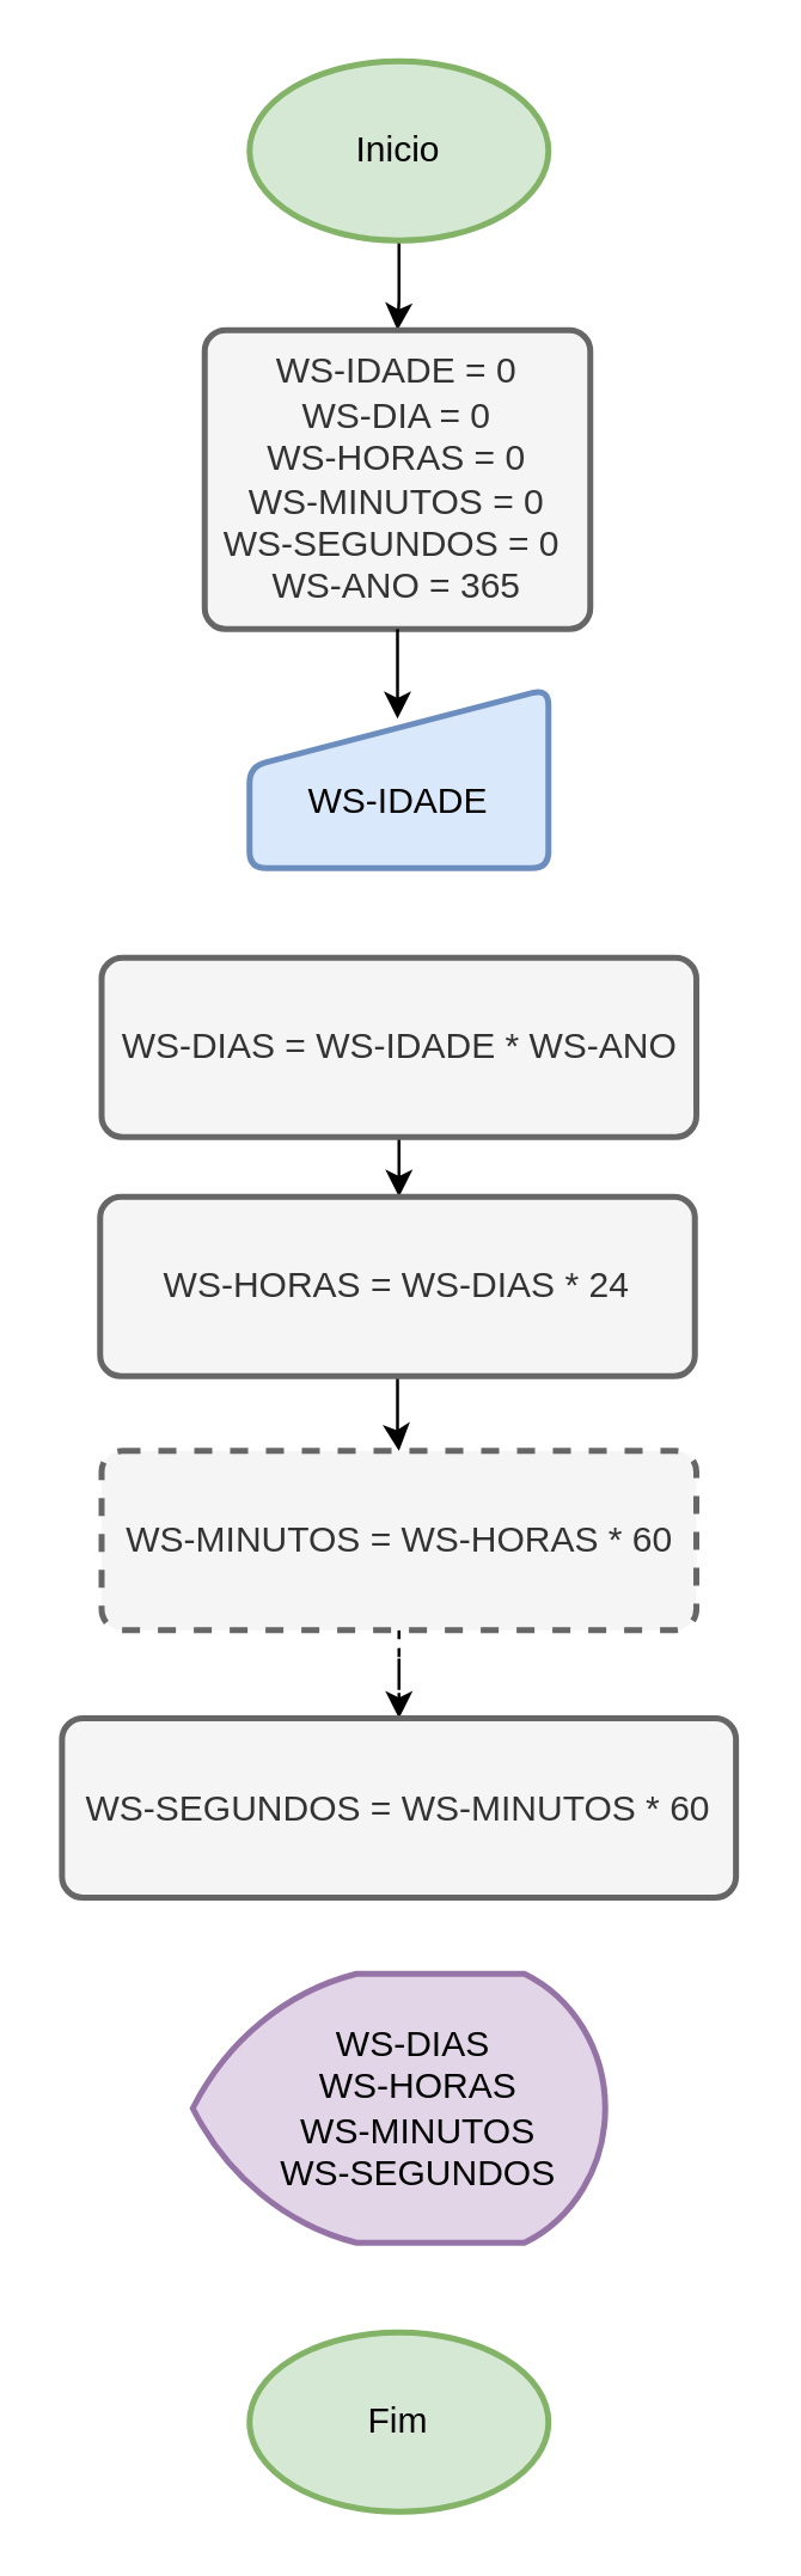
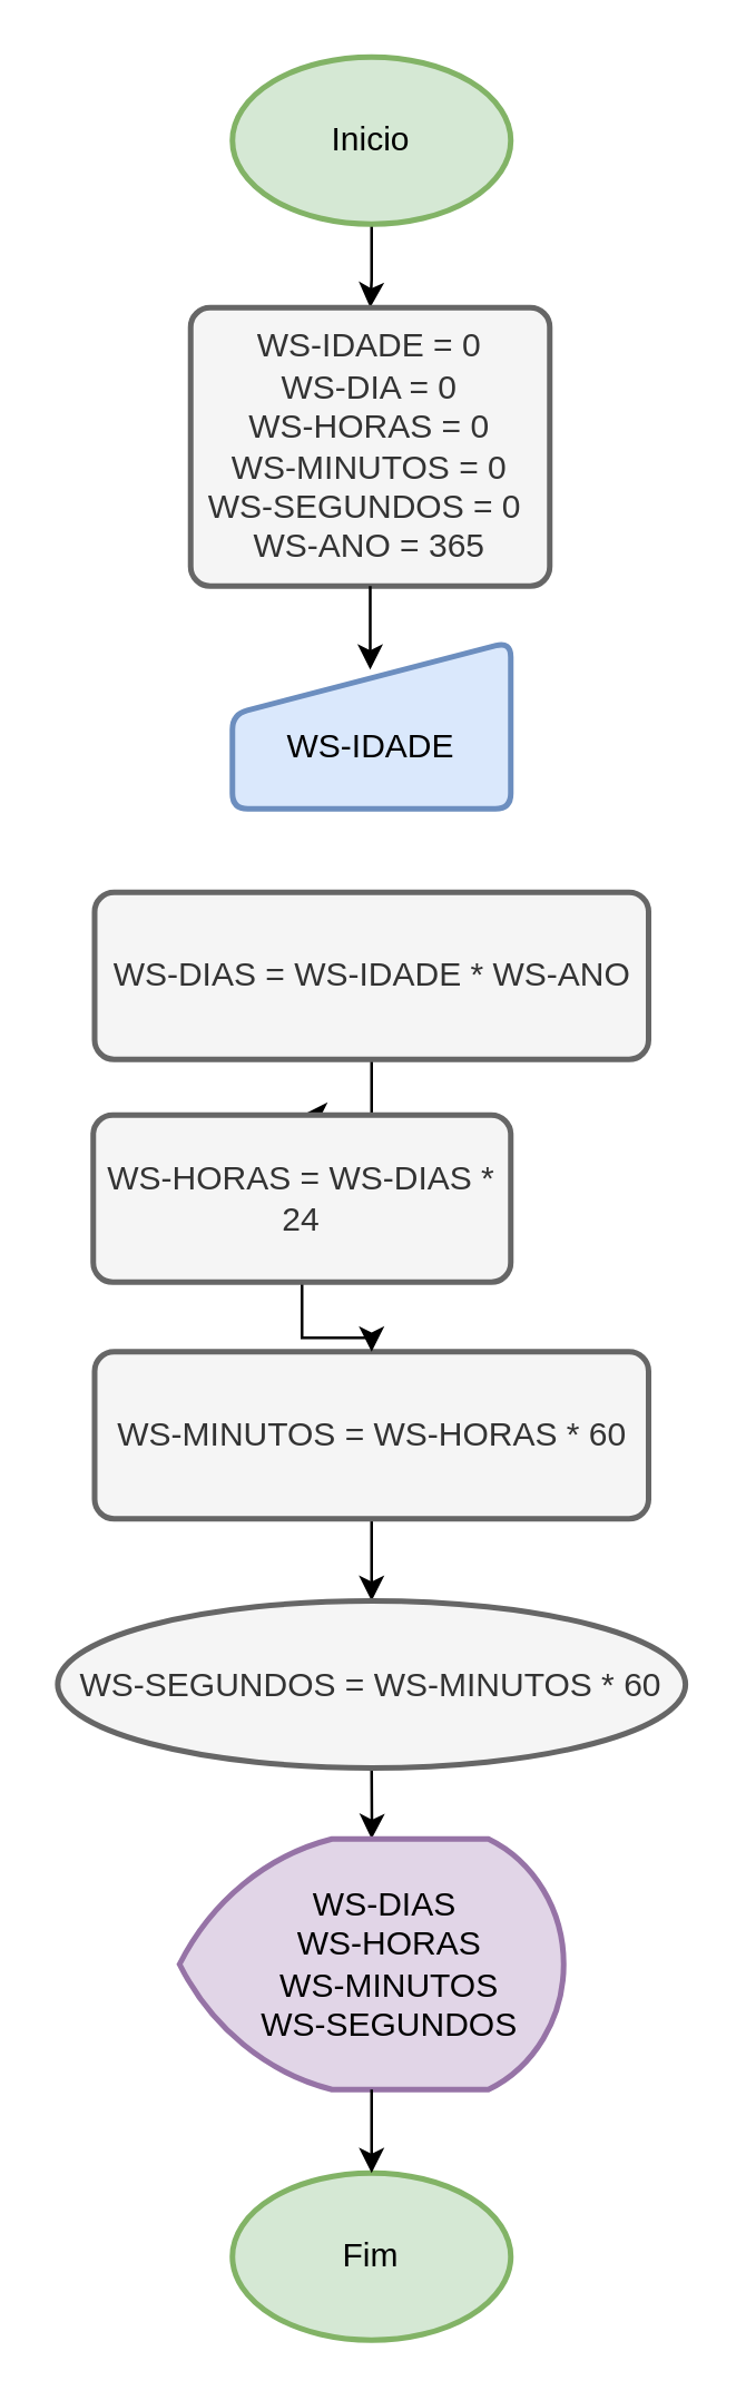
- <mxCell id="12" value="WS-HORAS = WS-DIAS * 24" style="rounded=1;whiteSpace=wrap;html=1;absoluteArcSize=1;arcSize=14;strokeWidth=2;fillColor=#f5f5f5;fontColor=#333333;strokeColor=#666666;" vertex="1" parent="1"><mxGeometry x="33" y="400" width="199" height="60" as="geometry" /></mxCell>
+ <mxCell id="12" value="WS-HORAS = WS-DIAS * 24" style="rounded=1;whiteSpace=wrap;html=1;absoluteArcSize=1;arcSize=14;strokeWidth=2;fillColor=#f5f5f5;fontColor=#333333;strokeColor=#666666;" vertex="1" parent="1"><mxGeometry x="33" y="400" width="150" height="60" as="geometry" /></mxCell>
- <mxCell id="10" value="WS-MINUTOS = WS-HORAS * 60" style="rounded=1;whiteSpace=wrap;html=1;absoluteArcSize=1;arcSize=14;strokeWidth=2;fillColor=#f5f5f5;fontColor=#333333;strokeColor=#666666;dashed=1;" vertex="1" parent="1"><mxGeometry x="33.5" y="485" width="199" height="60" as="geometry" /></mxCell>
+ <mxCell id="10" value="WS-MINUTOS = WS-HORAS * 60" style="rounded=1;whiteSpace=wrap;html=1;absoluteArcSize=1;arcSize=14;strokeWidth=2;fillColor=#f5f5f5;fontColor=#333333;strokeColor=#666666;" vertex="1" parent="1"><mxGeometry x="33.5" y="485" width="199" height="60" as="geometry" /></mxCell>
- <mxCell id="9" style="edgeStyle=orthogonalEdgeStyle;rounded=0;orthogonalLoop=1;jettySize=auto;html=1;entryX=0.5;entryY=0;entryDx=0;entryDy=0;dashed=1;" edge="1" parent="1" source="10" target="14"><mxGeometry relative="1" as="geometry" /></mxCell>
+ <mxCell id="9" style="edgeStyle=orthogonalEdgeStyle;rounded=0;orthogonalLoop=1;jettySize=auto;html=1;entryX=0.5;entryY=0;entryDx=0;entryDy=0;" edge="1" parent="1" source="10" target="14"><mxGeometry relative="1" as="geometry" /></mxCell>
- <mxCell id="14" value="WS-SEGUNDOS = WS-MINUTOS * 60" style="rounded=1;whiteSpace=wrap;html=1;absoluteArcSize=1;arcSize=14;strokeWidth=2;fillColor=#f5f5f5;fontColor=#333333;strokeColor=#666666;" vertex="1" parent="1"><mxGeometry x="20.25" y="574.5" width="225.5" height="60" as="geometry" /></mxCell>
+ <mxCell id="14" value="WS-SEGUNDOS = WS-MINUTOS * 60" style="ellipse;whiteSpace=wrap;html=1;absoluteArcSize=1;arcSize=14;strokeWidth=2;fillColor=#f5f5f5;fontColor=#333333;strokeColor=#666666;" vertex="1" parent="1"><mxGeometry x="20.25" y="574.5" width="225.5" height="60" as="geometry" /></mxCell>
+ <mxCell id="13" value="" style="edgeStyle=orthogonalEdgeStyle;rounded=0;orthogonalLoop=1;jettySize=auto;html=1;" edge="1" parent="1" source="14" target="15"><mxGeometry relative="1" as="geometry" /></mxCell>
+ <mxCell id="17" style="edgeStyle=orthogonalEdgeStyle;rounded=0;orthogonalLoop=1;jettySize=auto;html=1;exitX=0.5;exitY=1;exitDx=0;exitDy=0;exitPerimeter=0;entryX=0.5;entryY=0;entryDx=0;entryDy=0;entryPerimeter=0;" edge="1" parent="1" source="15" target="4"><mxGeometry relative="1" as="geometry" /></mxCell>
